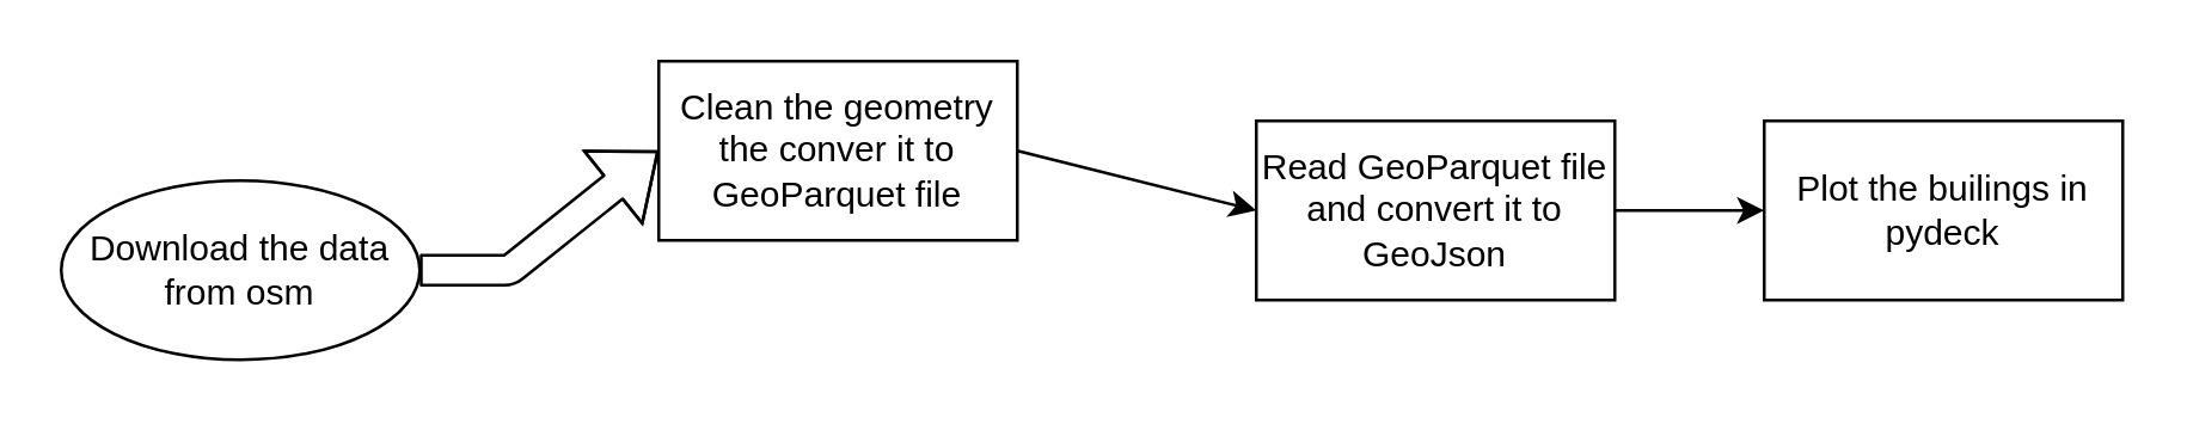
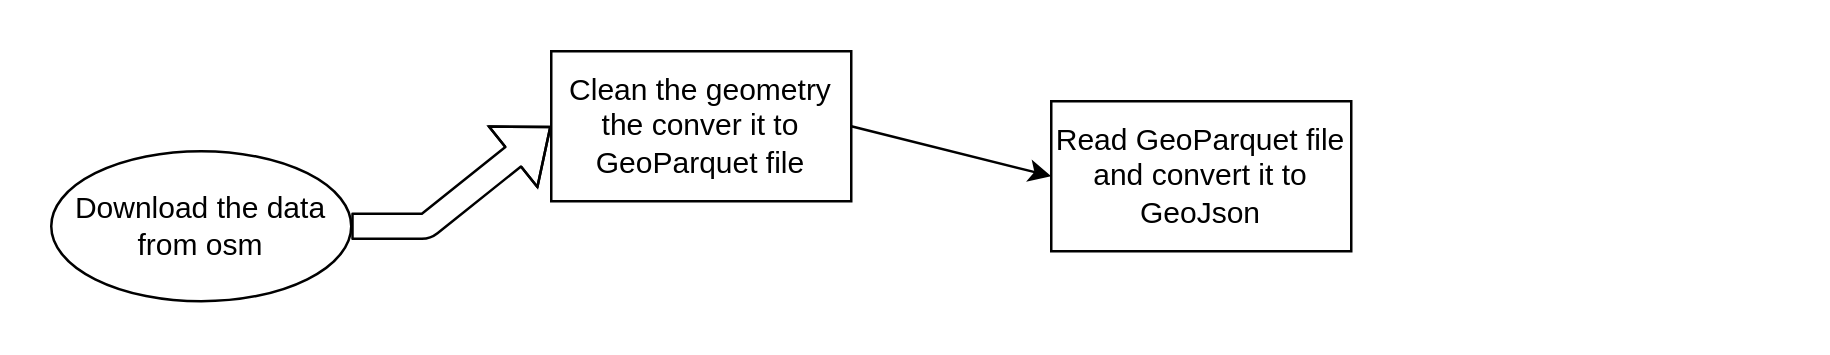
- <mxCell id="5" style="edgeStyle=none;html=1;exitX=1;exitY=0.5;exitDx=0;exitDy=0;entryX=0;entryY=0.5;entryDx=0;entryDy=0;" parent="1" source="6" target="8" edge="1"><mxGeometry relative="1" as="geometry" /></mxCell>
- <mxCell id="8" value="Plot the builings in pydeck" style="rounded=0;whiteSpace=wrap;html=1;" parent="1" vertex="1"><mxGeometry x="590" y="40" width="120" height="60" as="geometry" /></mxCell>
